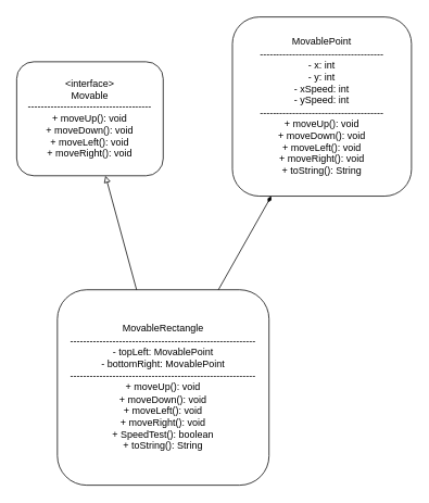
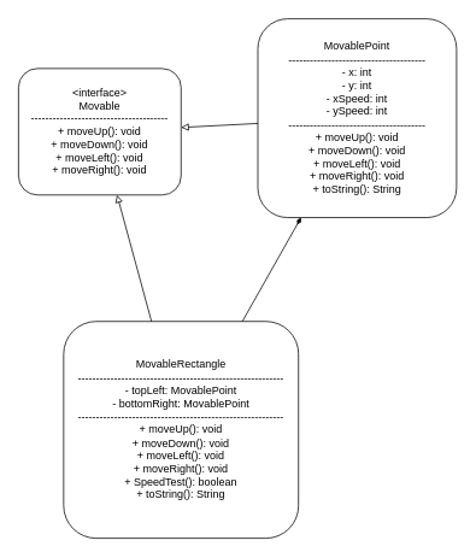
+ <mxCell id="5" style="endArrow=block;endFill=0;" parent="1" source="3" target="2" edge="1"><mxGeometry relative="1" as="geometry" /></mxCell>
